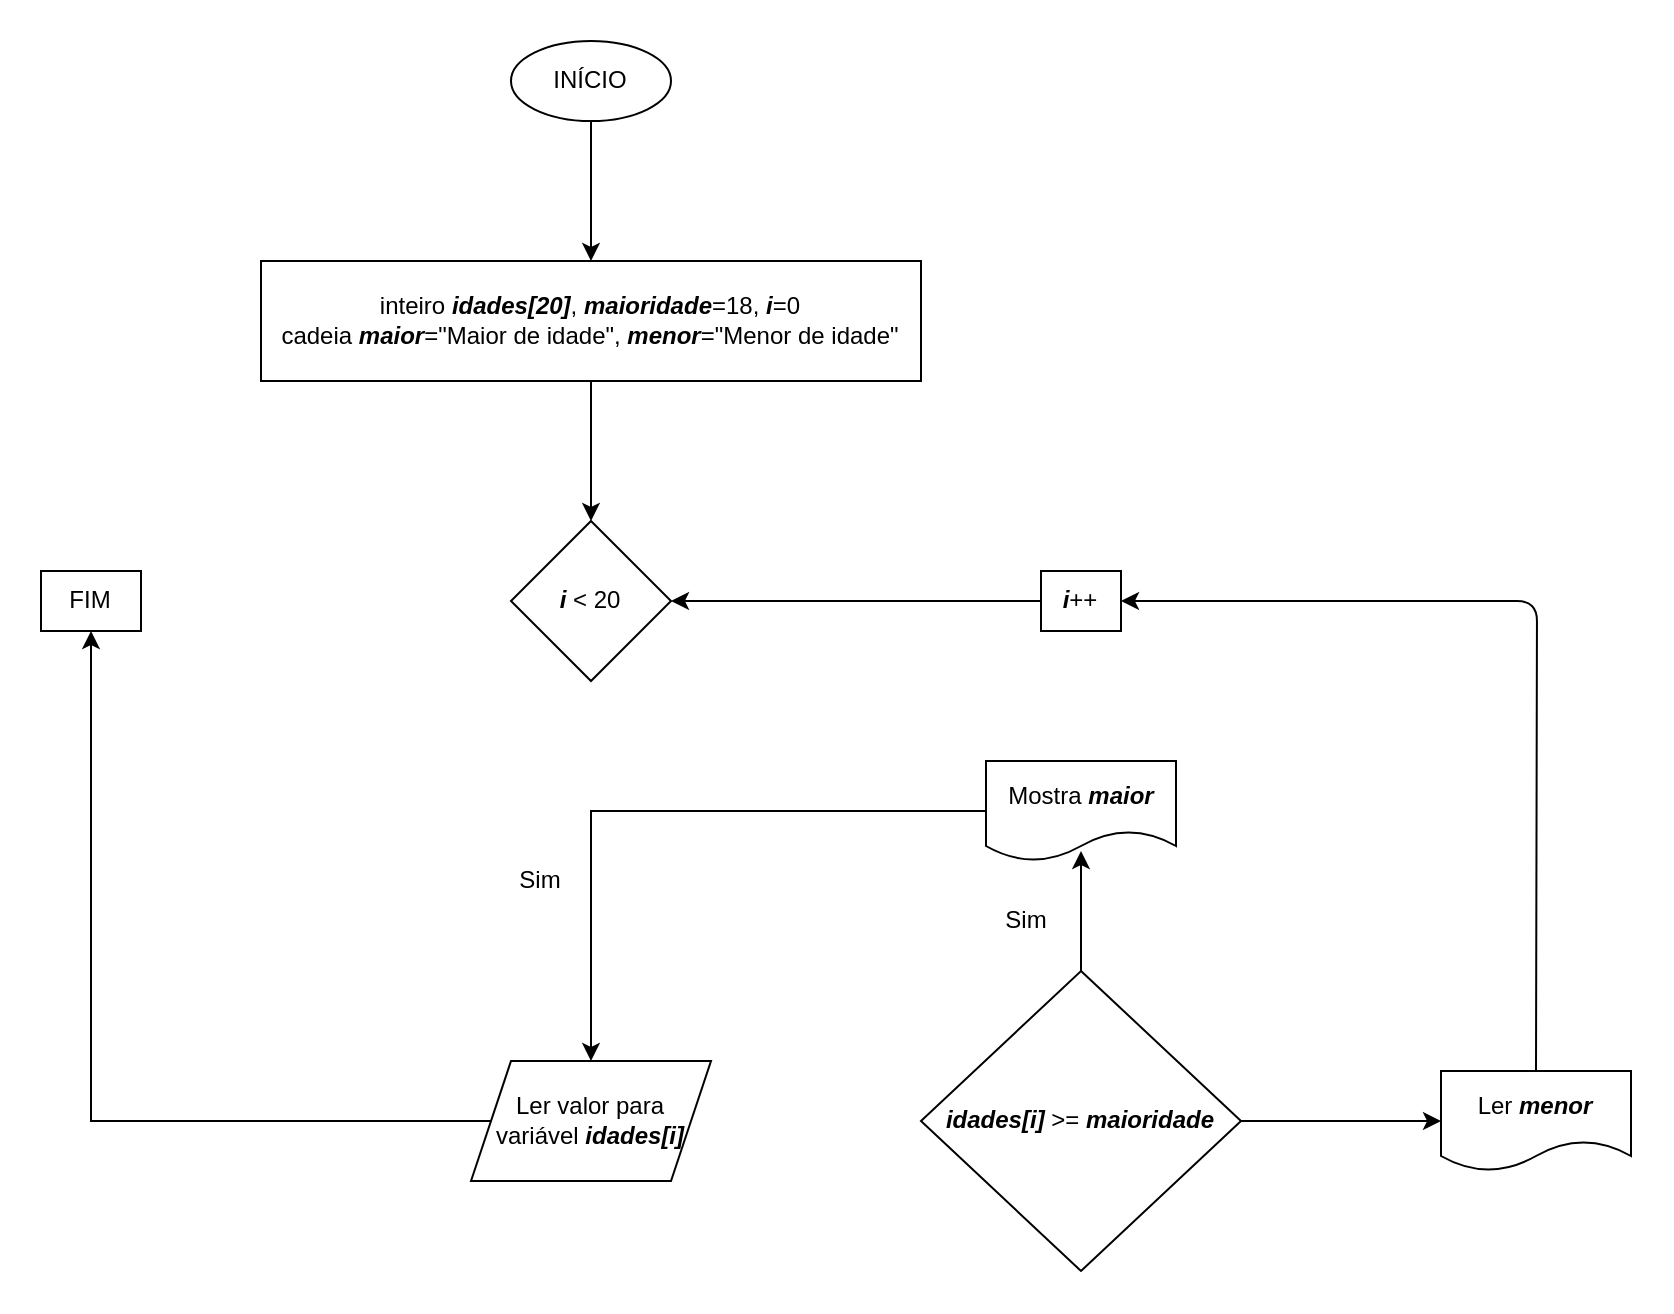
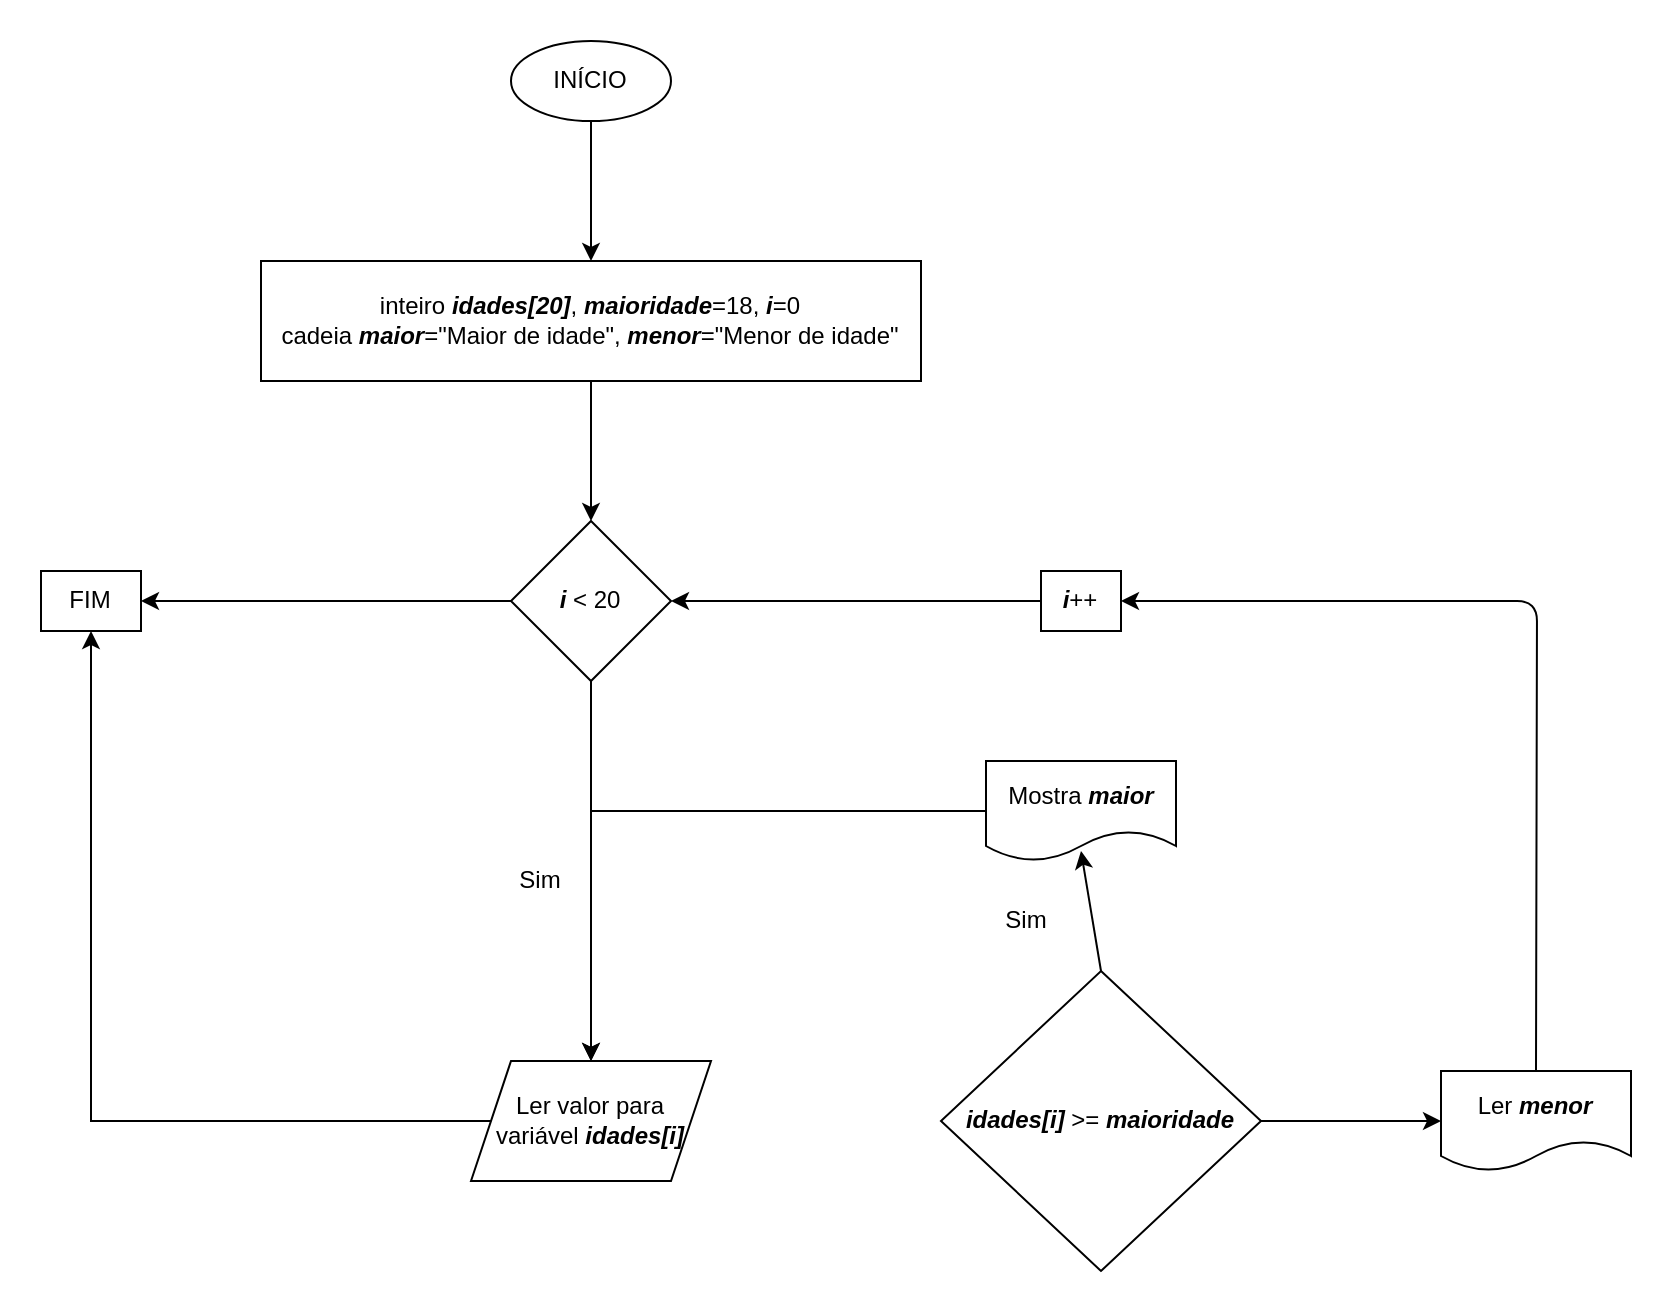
+ <mxCell id="22" value="" style="endArrow=classic;html=1;exitX=0;exitY=0.5;exitDx=0;exitDy=0;entryX=1;entryY=0.5;entryDx=0;entryDy=0;" edge="1" parent="1" source="7" target="21"><mxGeometry width="50" height="50" relative="1" as="geometry"><mxPoint x="140" y="460" as="sourcePoint" /><mxPoint x="190" y="410" as="targetPoint" /></mxGeometry></mxCell>
+ <mxCell id="6" value="" style="edgeStyle=orthogonalEdgeStyle;rounded=0;orthogonalLoop=1;jettySize=auto;html=1;" edge="1" parent="1" source="7" target="9"><mxGeometry relative="1" as="geometry" /></mxCell>
- <mxCell id="11" value="&lt;b&gt;&lt;i&gt;idades[i]&lt;/i&gt;&lt;/b&gt; &amp;gt;= &lt;b&gt;&lt;i&gt;maioridade&lt;/i&gt;&lt;/b&gt;" style="rhombus;whiteSpace=wrap;html=1;" vertex="1" parent="1"><mxGeometry x="460" y="485" width="160" height="150" as="geometry" /></mxCell>
+ <mxCell id="11" value="&lt;b&gt;&lt;i&gt;idades[i]&lt;/i&gt;&lt;/b&gt; &amp;gt;= &lt;b&gt;&lt;i&gt;maioridade&lt;/i&gt;&lt;/b&gt;" style="rhombus;whiteSpace=wrap;html=1;" vertex="1" parent="1"><mxGeometry x="470" y="485" width="160" height="150" as="geometry" /></mxCell>
